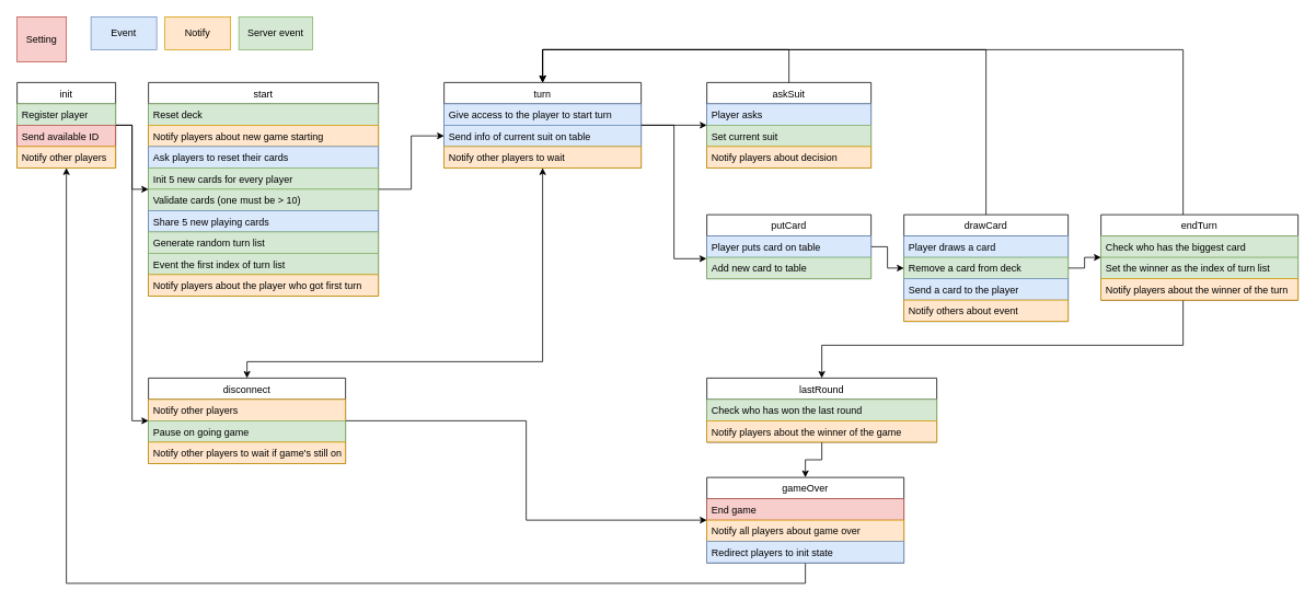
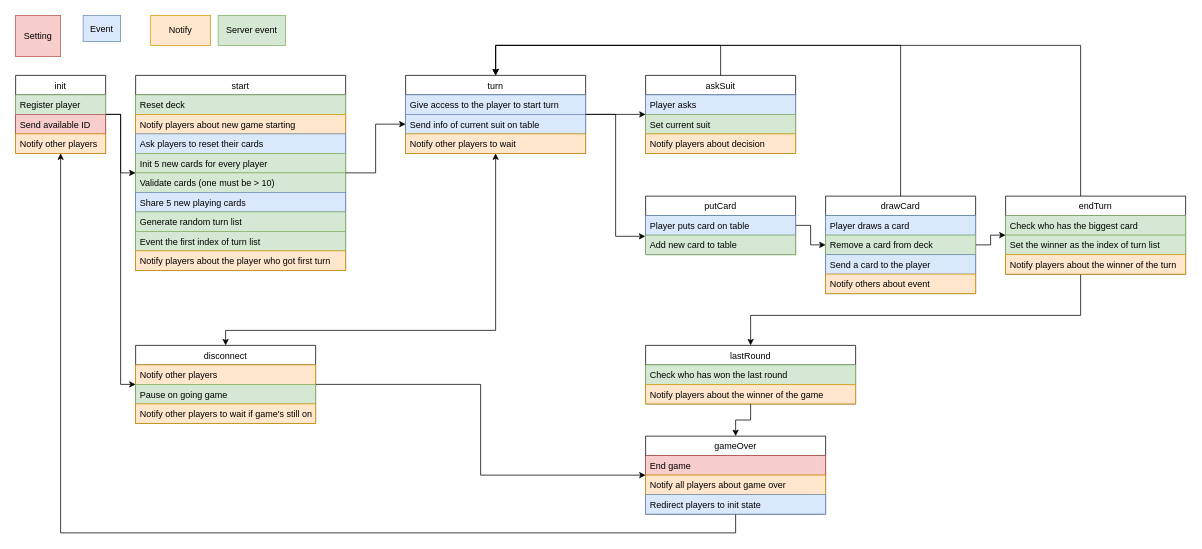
- <mxCell id="34" value="Event" style="rounded=0;whiteSpace=wrap;html=1;fillColor=#dae8fc;strokeColor=#6c8ebf;" vertex="1" parent="1"><mxGeometry x="110" y="20" width="80" height="40" as="geometry" /></mxCell>
+ <mxCell id="34" value="Event" style="rounded=0;whiteSpace=wrap;html=1;fillColor=#dae8fc;strokeColor=#6c8ebf;" vertex="1" parent="1"><mxGeometry x="110" y="20" width="50" height="35" as="geometry" /></mxCell>
